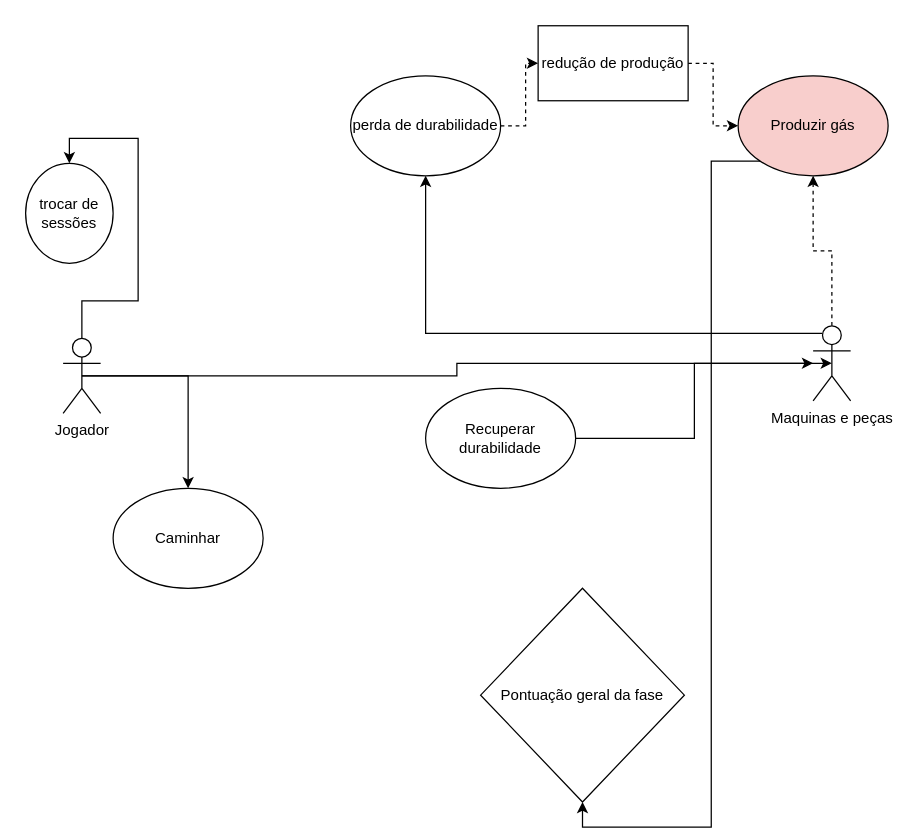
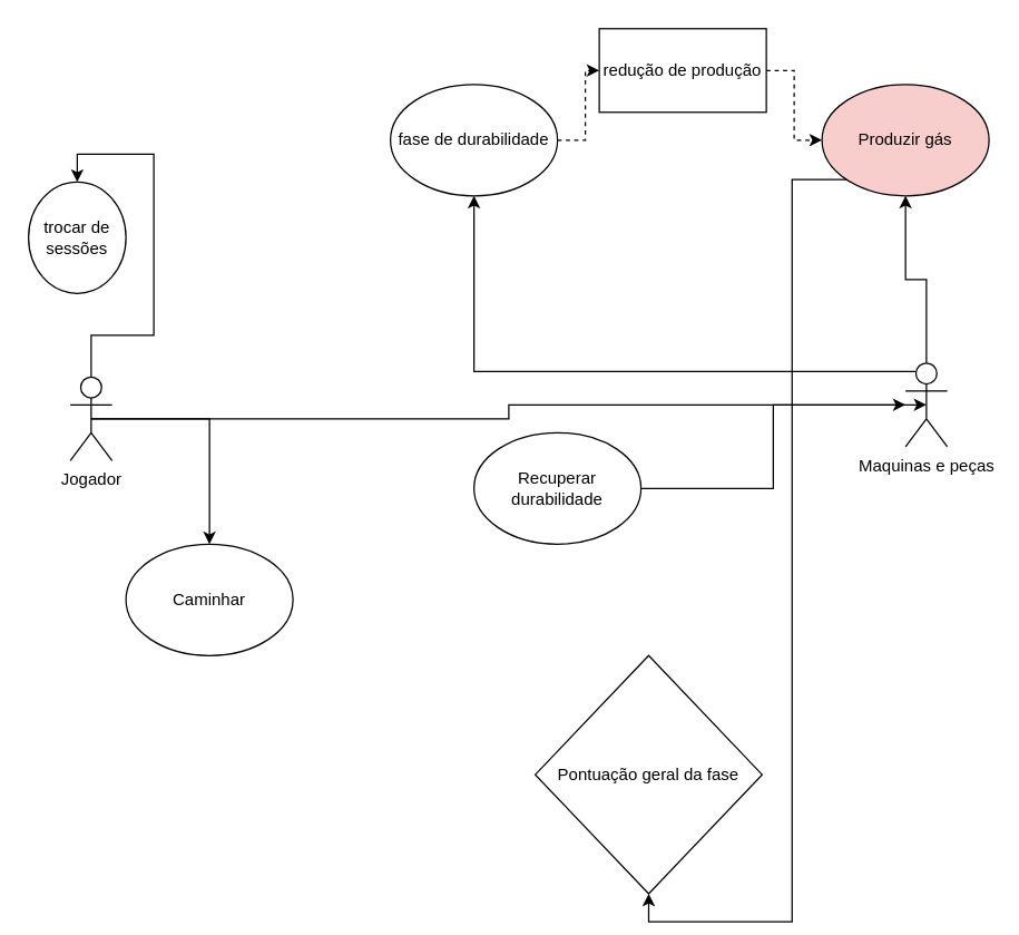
- <mxCell id="12" value="perda de durabilidade" style="ellipse;whiteSpace=wrap;html=1;" vertex="1" parent="1"><mxGeometry x="280" y="60" width="120" height="80" as="geometry" /></mxCell>
+ <mxCell id="12" value="fase de durabilidade" style="ellipse;whiteSpace=wrap;html=1;" vertex="1" parent="1"><mxGeometry x="280" y="60" width="120" height="80" as="geometry" /></mxCell>
- <mxCell id="6" style="edgeStyle=orthogonalEdgeStyle;rounded=0;orthogonalLoop=1;jettySize=auto;html=1;dashed=1;" edge="1" parent="1" source="8" target="10"><mxGeometry relative="1" as="geometry" /></mxCell>
+ <mxCell id="6" style="edgeStyle=orthogonalEdgeStyle;rounded=0;orthogonalLoop=1;jettySize=auto;html=1;" edge="1" parent="1" source="8" target="10"><mxGeometry relative="1" as="geometry" /></mxCell>
